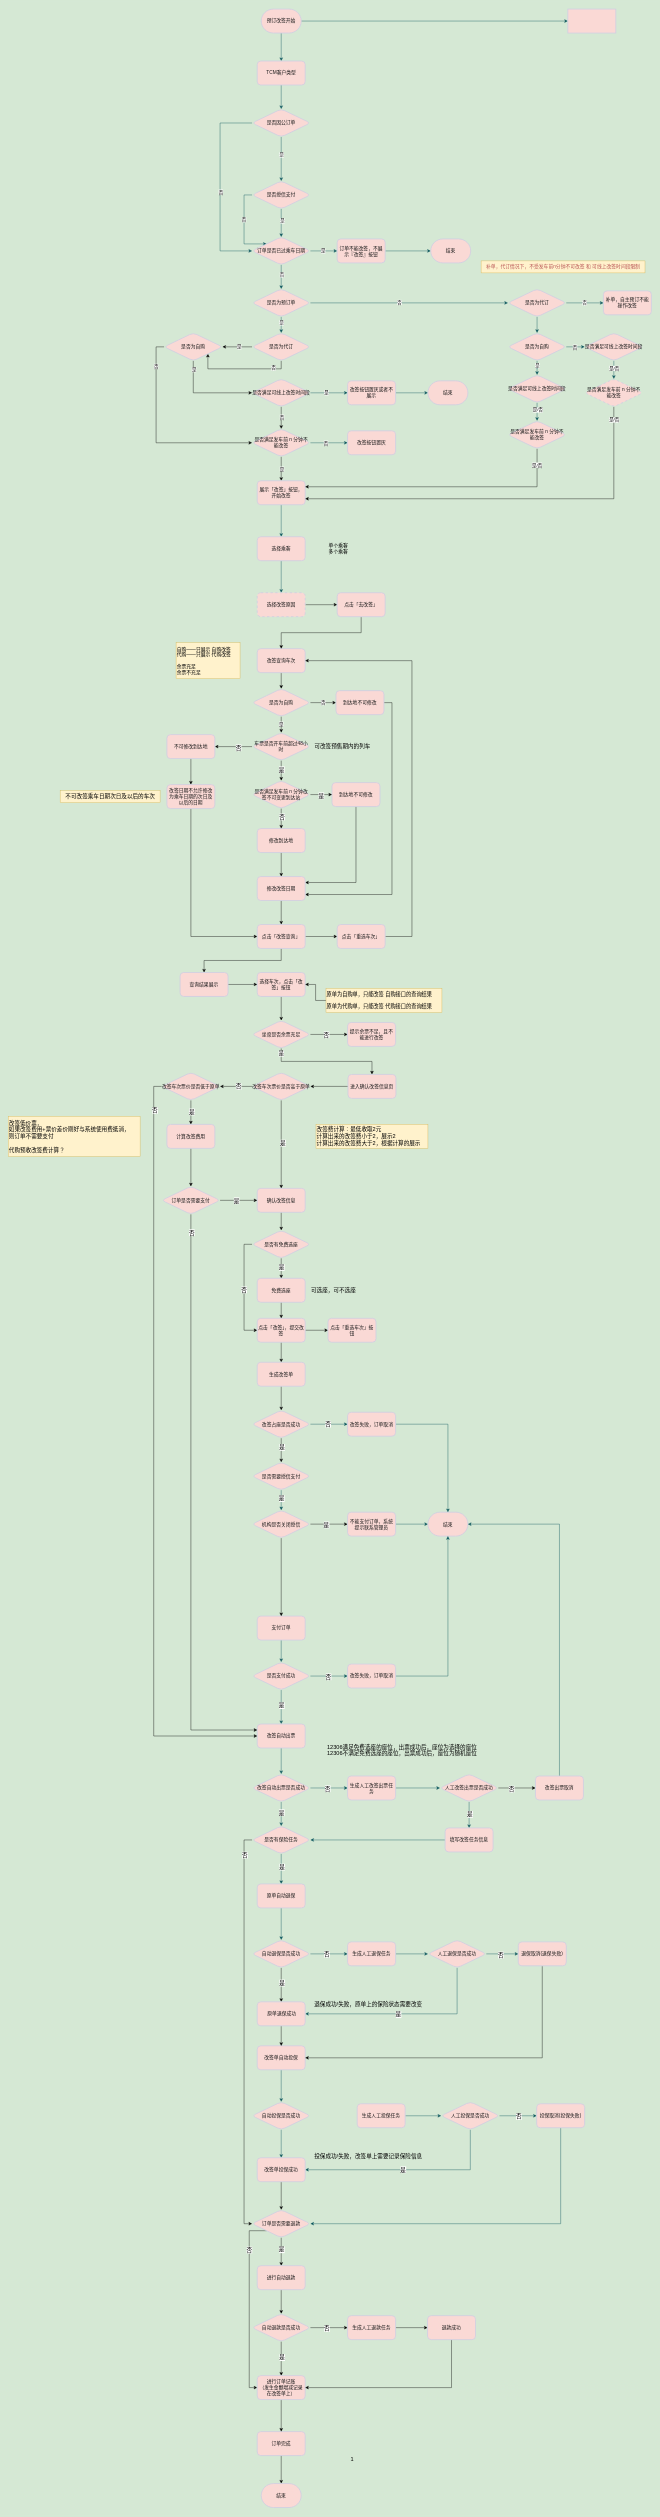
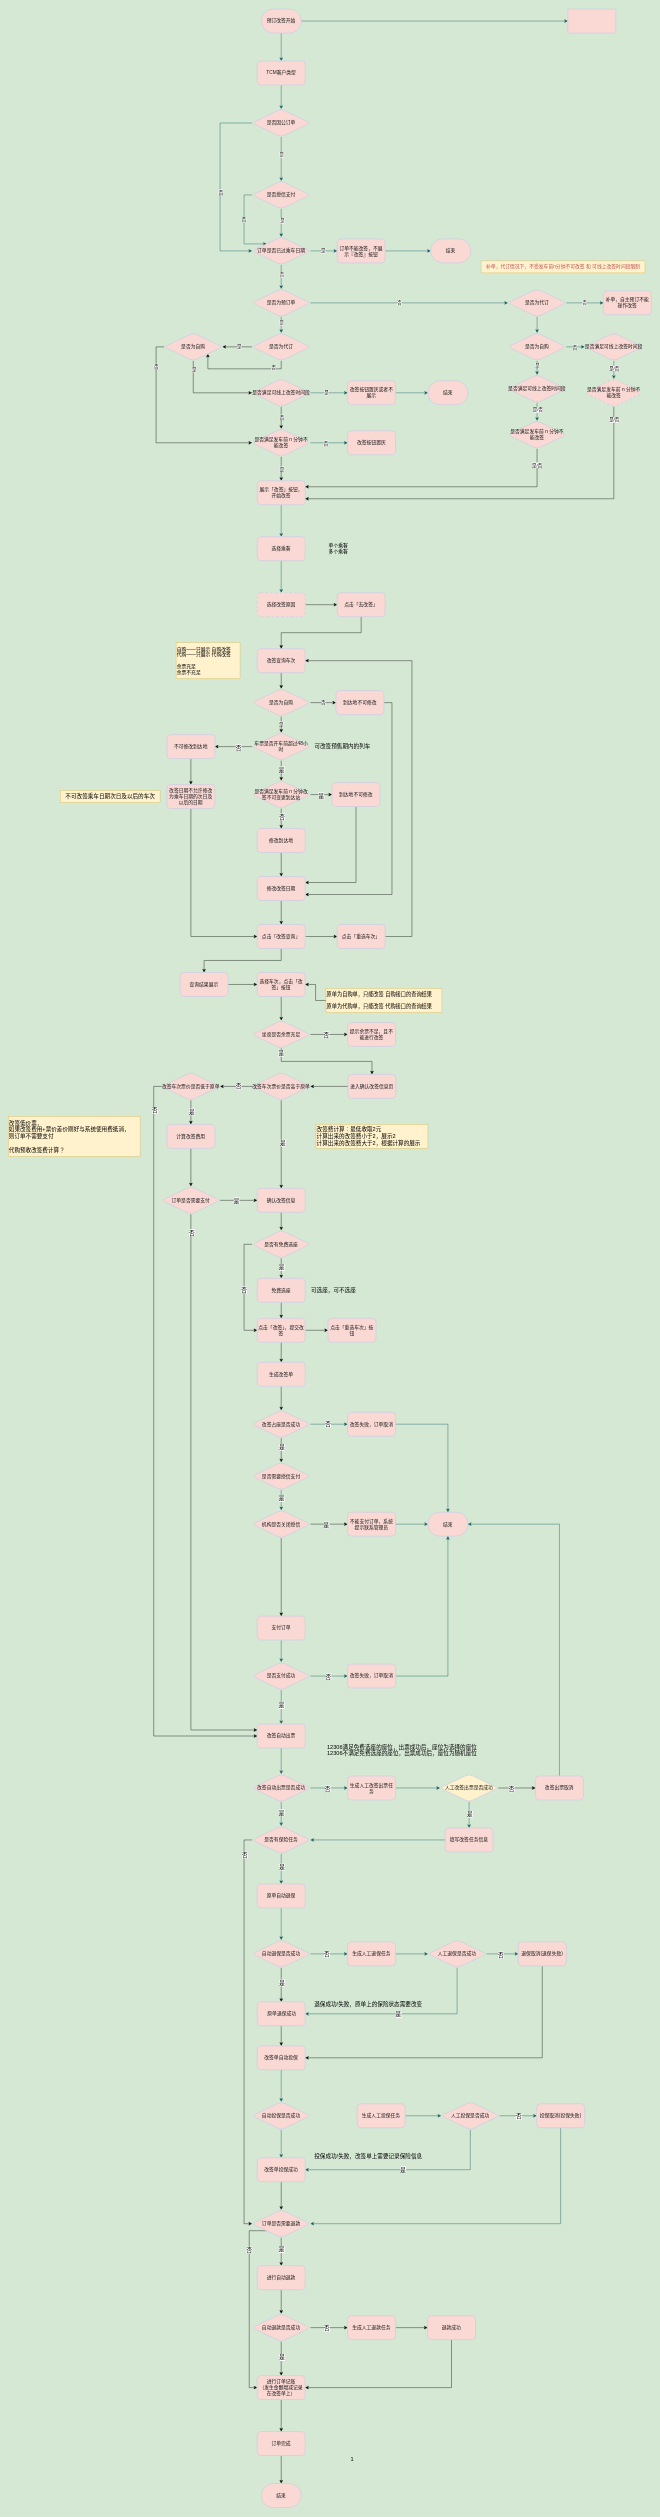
- <mxCell id="123" value="人工改签出票是否成功" style="rhombus;whiteSpace=wrap;html=1;rounded=1;strokeWidth=2;labelBackgroundColor=none;fillColor=#FAD9D5;strokeColor=#D0CEE2;fontColor=#1A1A1A;" parent="1" vertex="1"><mxGeometry x="1100" y="4435" width="146" height="70" as="geometry" /></mxCell>
+ <mxCell id="123" value="人工改签出票是否成功" style="rhombus;whiteSpace=wrap;html=1;rounded=1;strokeWidth=2;labelBackgroundColor=none;fillColor=#fff2cc;strokeColor=#D0CEE2;fontColor=#1A1A1A;" parent="1" vertex="1"><mxGeometry x="1100" y="4435" width="146" height="70" as="geometry" /></mxCell>
